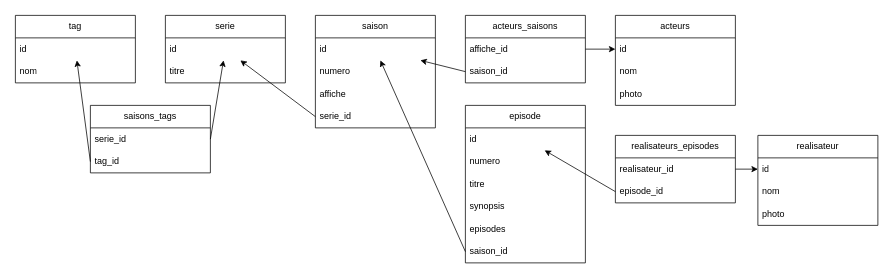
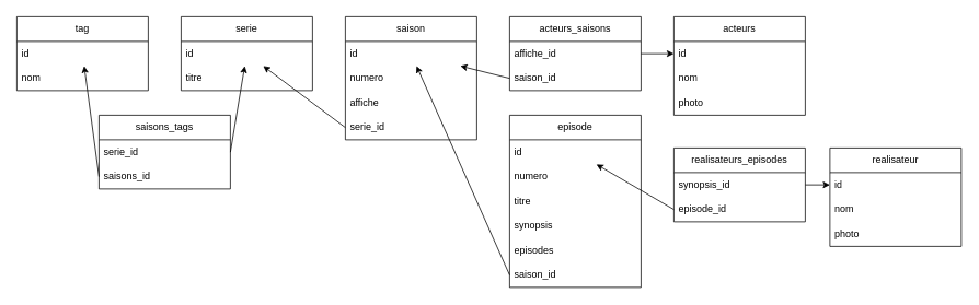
- <mxCell id="20" value="tag_id" style="text;strokeColor=none;fillColor=none;align=left;verticalAlign=middle;spacingLeft=4;spacingRight=4;overflow=hidden;points=[[0,0.5],[1,0.5]];portConstraint=eastwest;rotatable=0;whiteSpace=wrap;html=1;" parent="18" vertex="1"><mxGeometry y="60" width="160" height="30" as="geometry" /></mxCell>
+ <mxCell id="20" value="saisons_id" style="text;strokeColor=none;fillColor=none;align=left;verticalAlign=middle;spacingLeft=4;spacingRight=4;overflow=hidden;points=[[0,0.5],[1,0.5]];portConstraint=eastwest;rotatable=0;whiteSpace=wrap;html=1;" parent="18" vertex="1"><mxGeometry y="60" width="160" height="30" as="geometry" /></mxCell>
- <mxCell id="16" value="realisateur_id" style="text;strokeColor=none;fillColor=none;align=left;verticalAlign=middle;spacingLeft=4;spacingRight=4;overflow=hidden;points=[[0,0.5],[1,0.5]];portConstraint=eastwest;rotatable=0;whiteSpace=wrap;html=1;" parent="15" vertex="1"><mxGeometry y="30" width="160" height="30" as="geometry" /></mxCell>
+ <mxCell id="16" value="synopsis_id" style="text;strokeColor=none;fillColor=none;align=left;verticalAlign=middle;spacingLeft=4;spacingRight=4;overflow=hidden;points=[[0,0.5],[1,0.5]];portConstraint=eastwest;rotatable=0;whiteSpace=wrap;html=1;" parent="15" vertex="1"><mxGeometry y="30" width="160" height="30" as="geometry" /></mxCell>
